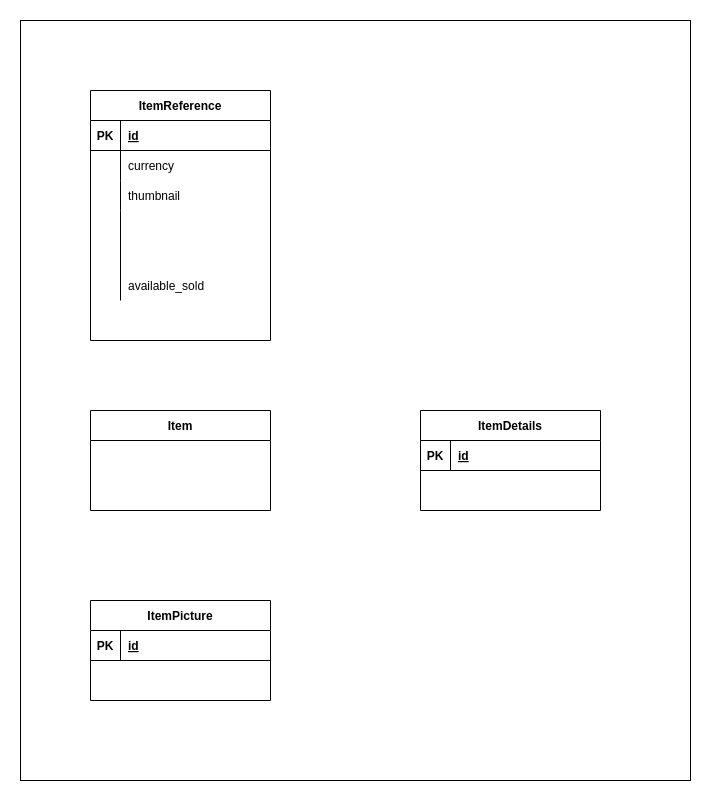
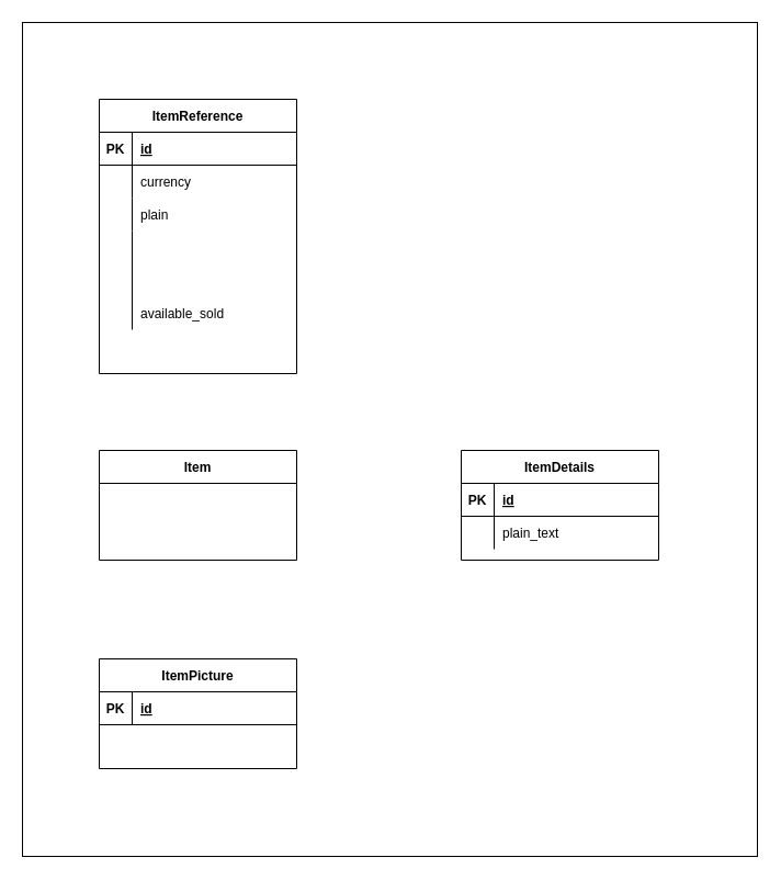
- <mxCell id="12" value="thumbnail" style="shape=partialRectangle;connectable=0;fillColor=none;top=0;left=0;bottom=0;right=0;align=left;spacingLeft=6;overflow=hidden;" vertex="1" parent="10"><mxGeometry x="30" width="150" height="30" as="geometry" /></mxCell>
+ <mxCell id="12" value="plain" style="shape=partialRectangle;connectable=0;fillColor=none;top=0;left=0;bottom=0;right=0;align=left;spacingLeft=6;overflow=hidden;" vertex="1" parent="10"><mxGeometry x="30" width="150" height="30" as="geometry" /></mxCell>
+ <mxCell id="33" value="plain_text" style="shape=partialRectangle;connectable=0;fillColor=none;top=0;left=0;bottom=0;right=0;align=left;spacingLeft=6;overflow=hidden;" vertex="1" parent="31"><mxGeometry x="30" width="150" height="30" as="geometry" /></mxCell>
